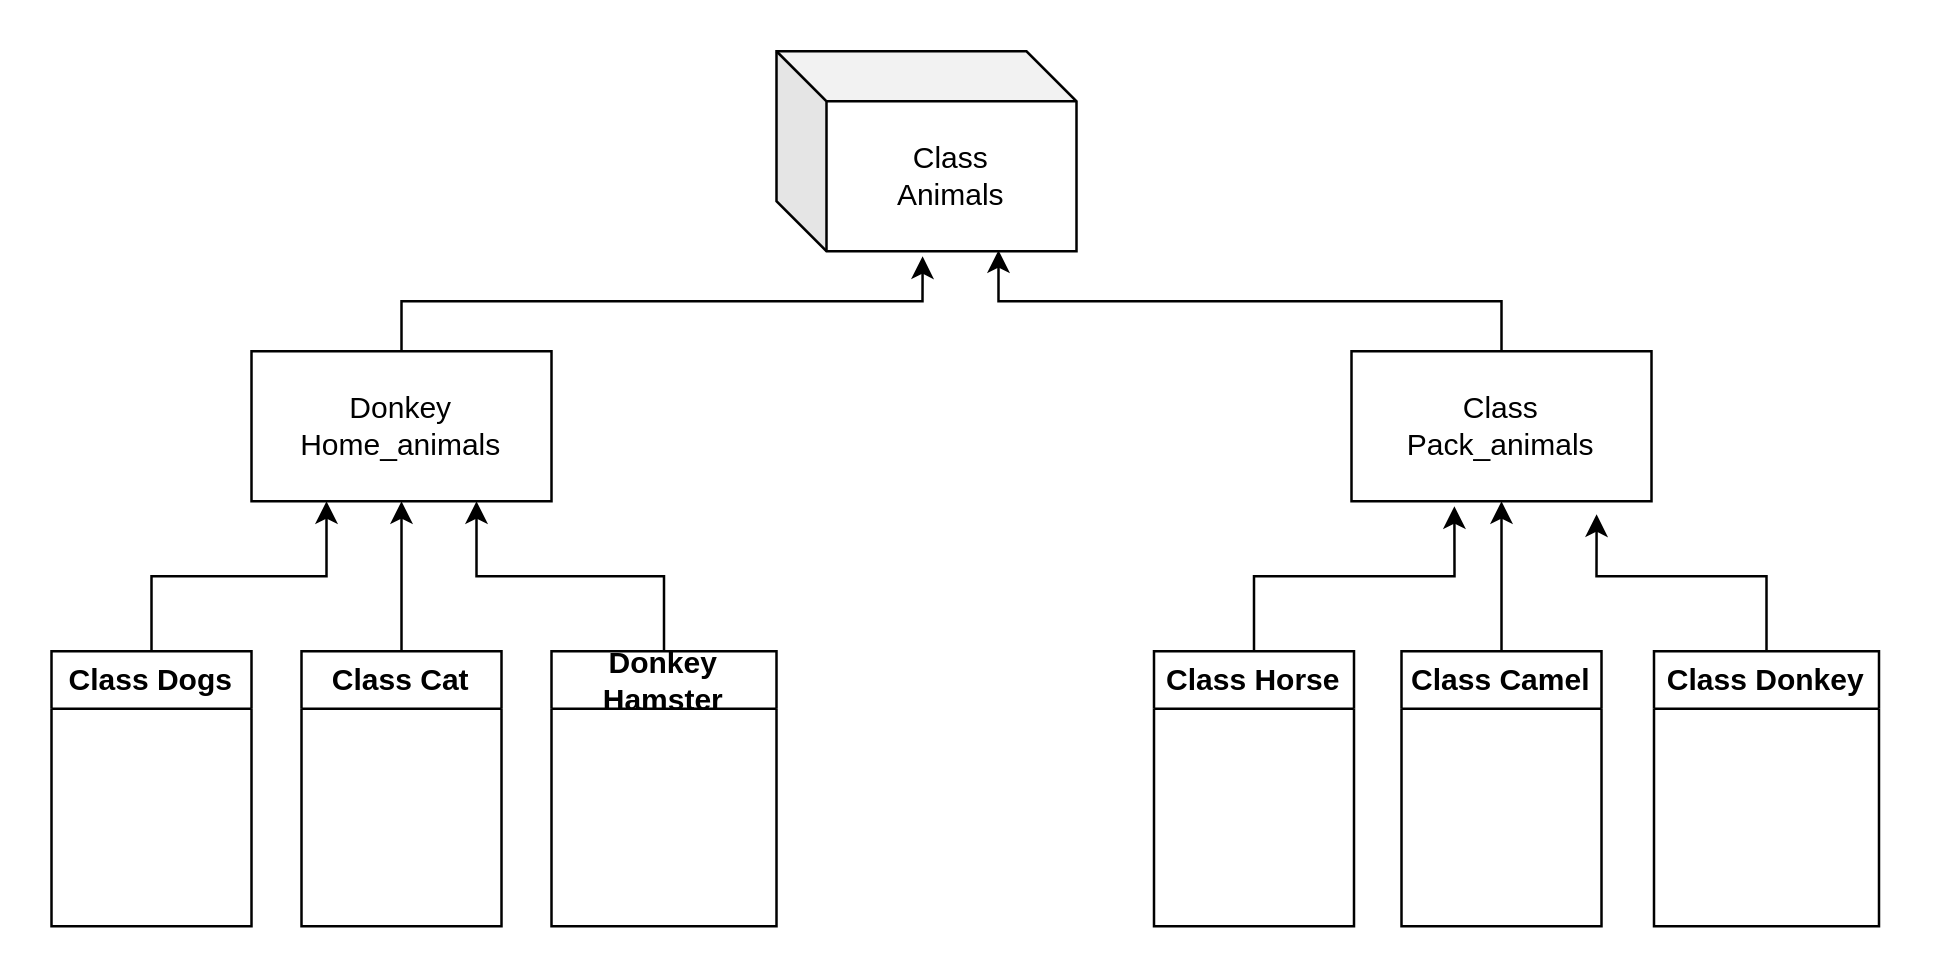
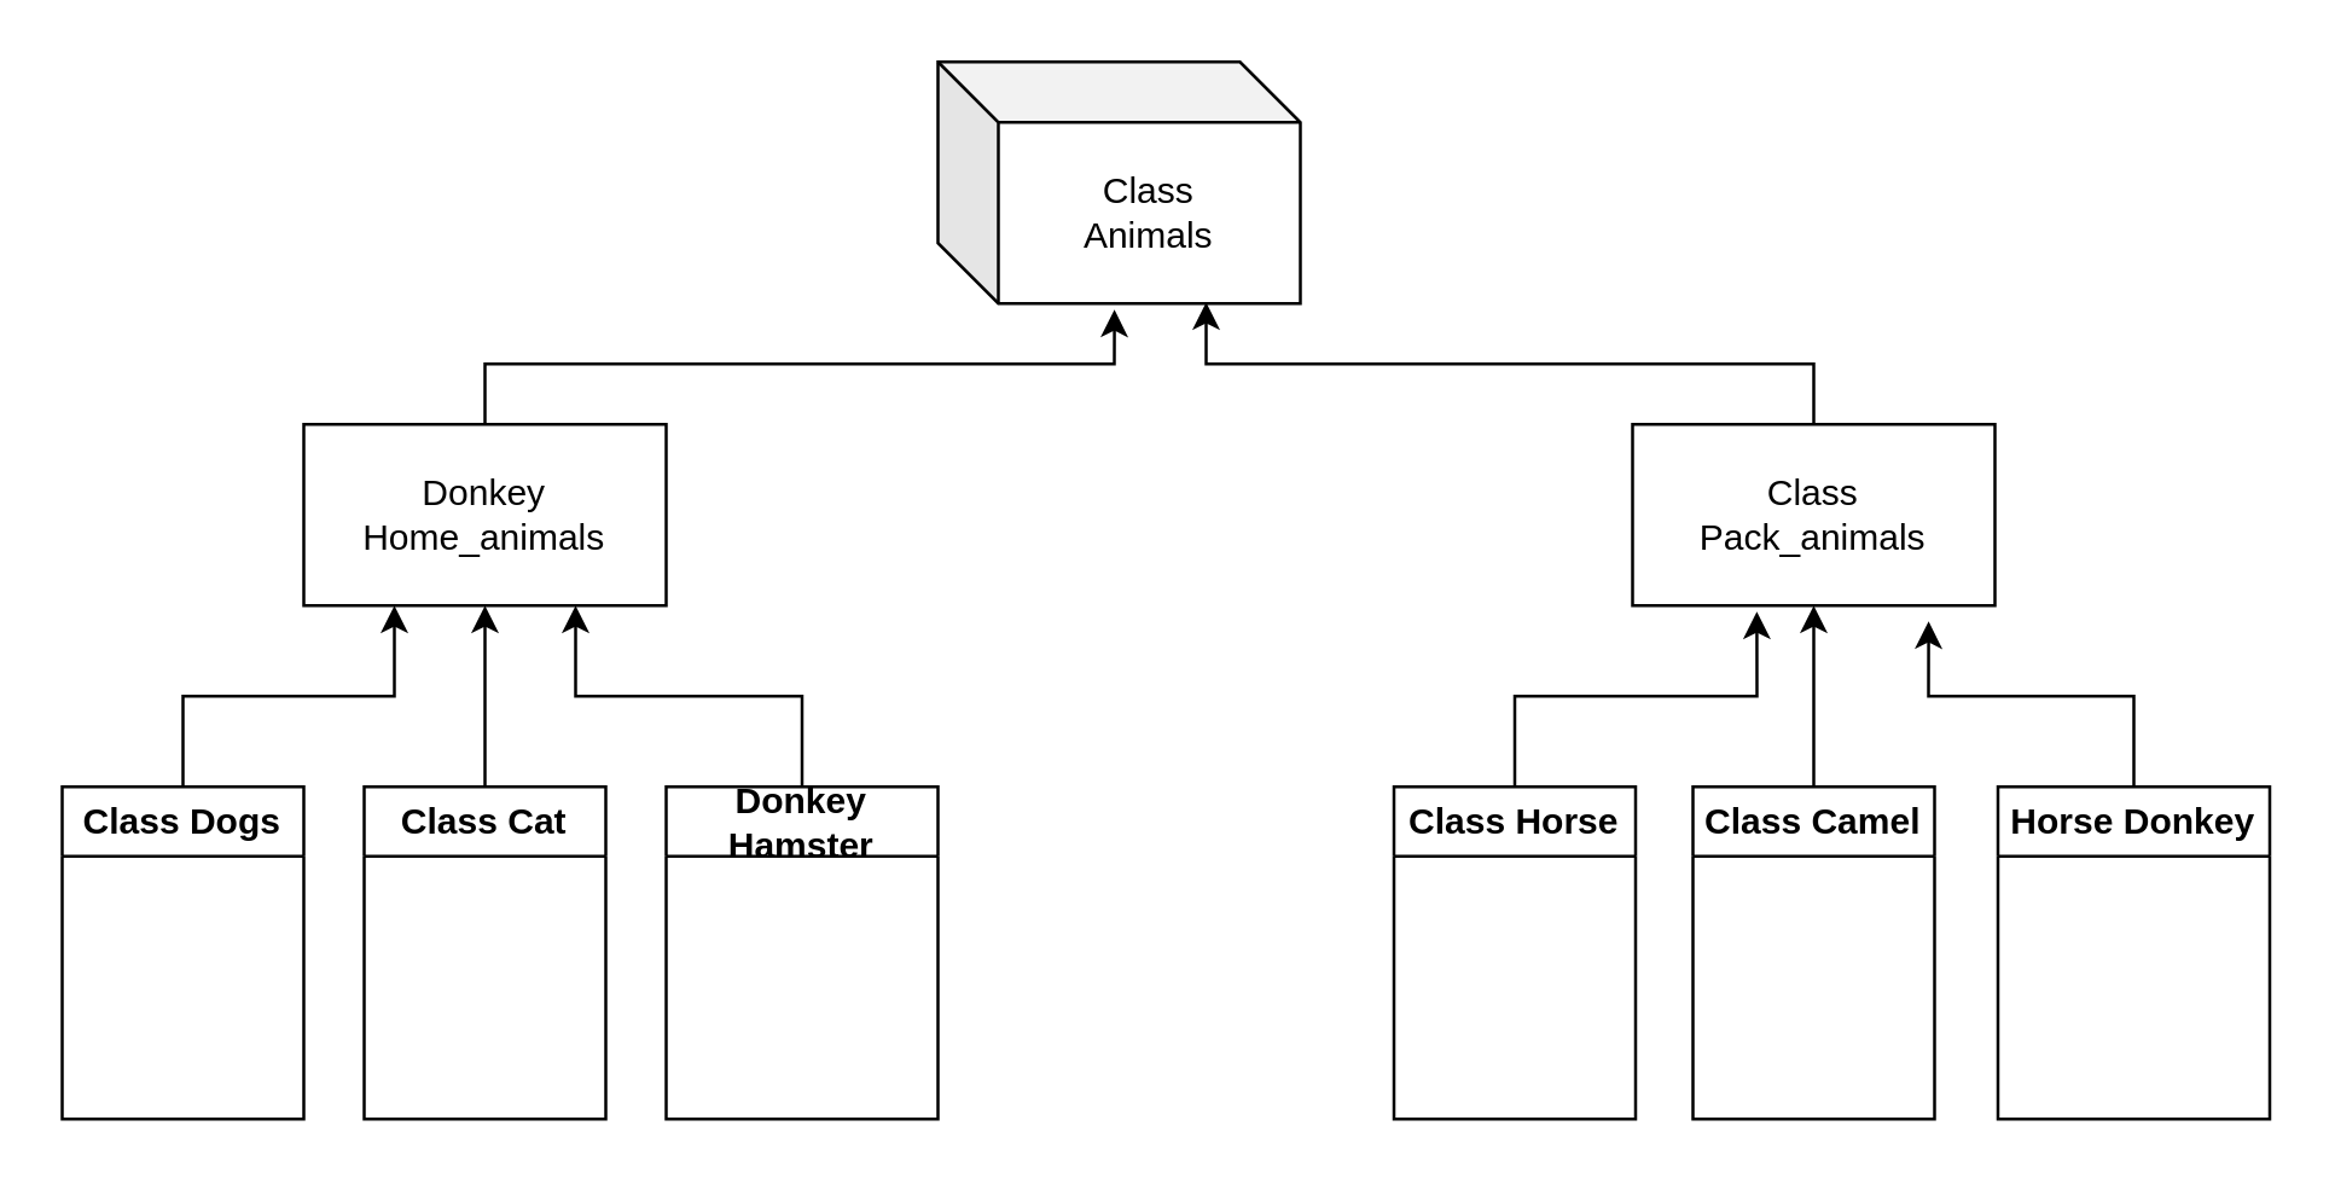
- <mxCell id="18" value="Class Donkey" style="swimlane;whiteSpace=wrap;html=1;" vertex="1" parent="1"><mxGeometry x="661" y="260" width="90" height="110" as="geometry" /></mxCell>
+ <mxCell id="18" value="Horse Donkey" style="swimlane;whiteSpace=wrap;html=1;" vertex="1" parent="1"><mxGeometry x="661" y="260" width="90" height="110" as="geometry" /></mxCell>
